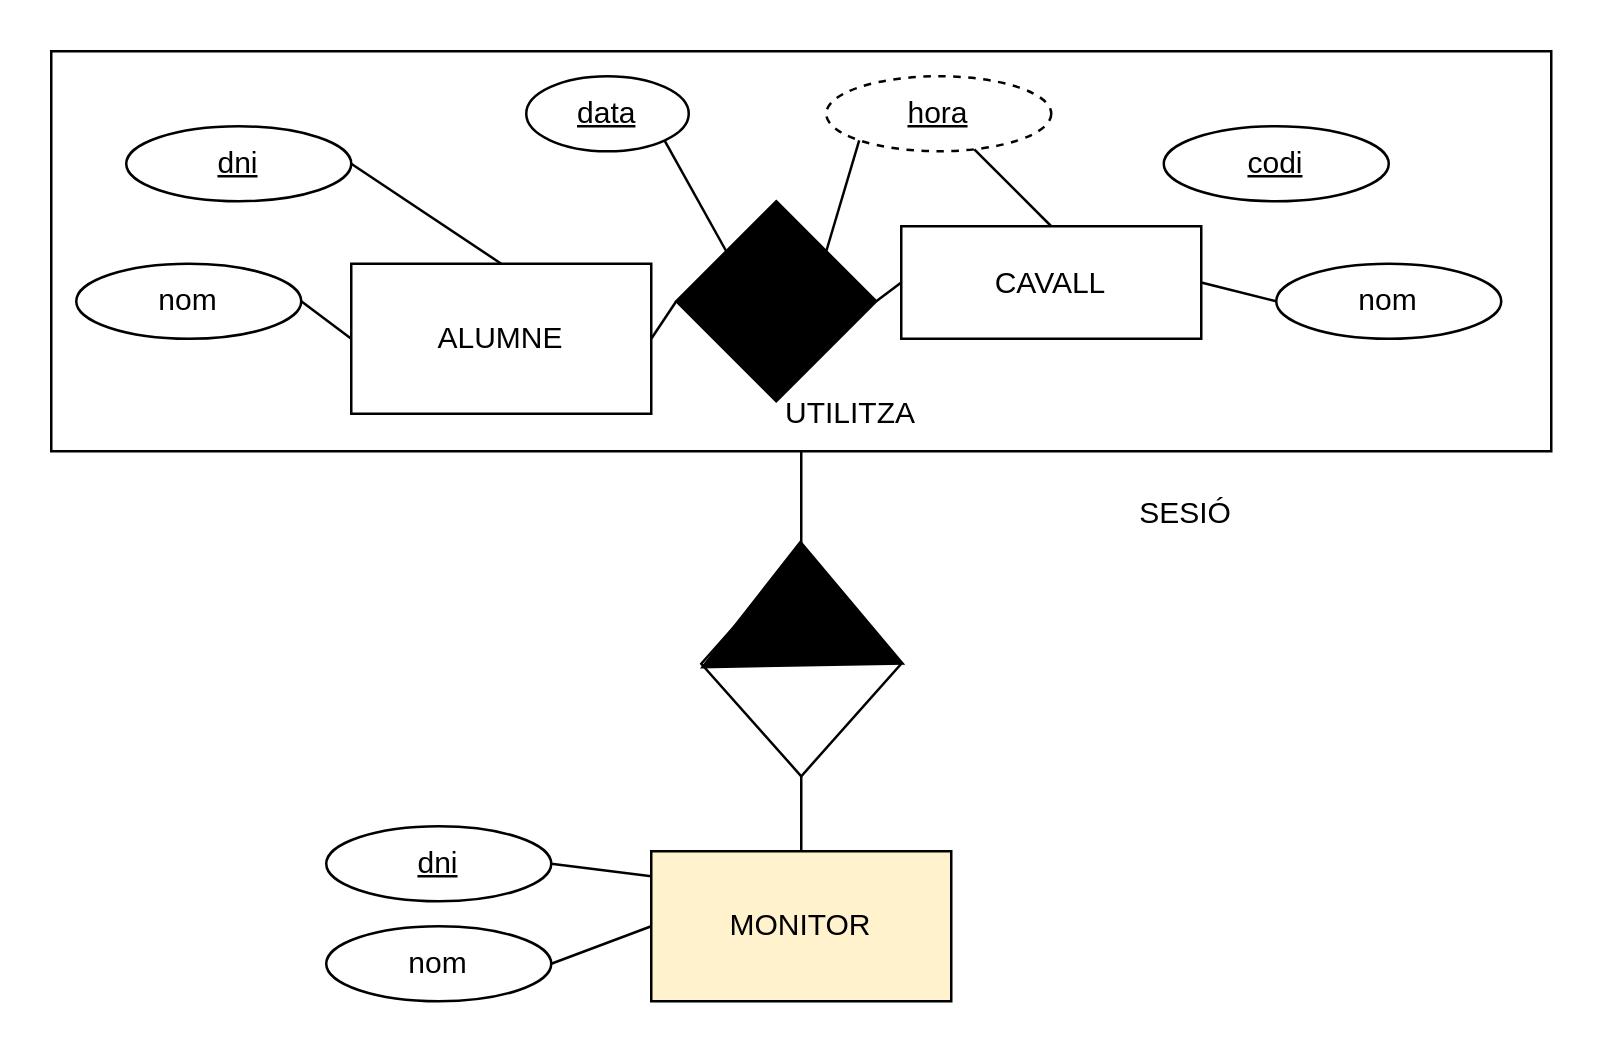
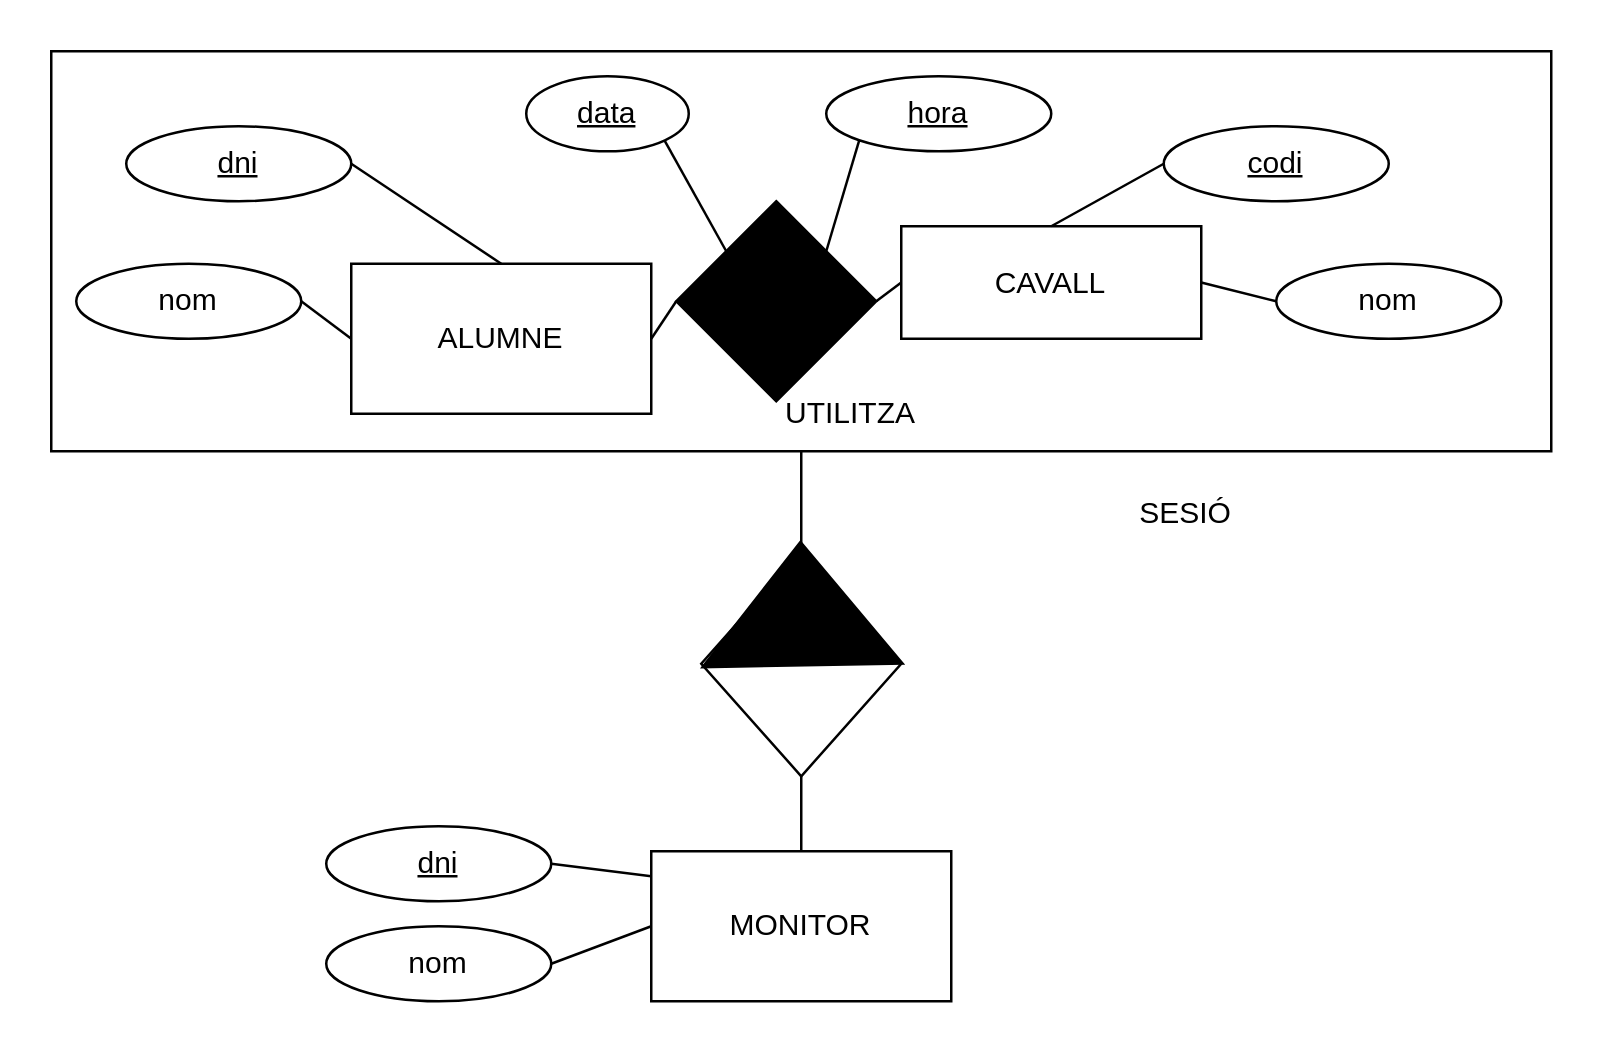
- <mxCell id="15" value="hora" style="ellipse;whiteSpace=wrap;html=1;fillColor=#FFFFFF;fontStyle=4;dashed=1;" parent="1" vertex="1"><mxGeometry x="330" y="30" width="90" height="30" as="geometry" /></mxCell>
+ <mxCell id="15" value="hora" style="ellipse;whiteSpace=wrap;html=1;fillColor=#FFFFFF;fontStyle=4" parent="1" vertex="1"><mxGeometry x="330" y="30" width="90" height="30" as="geometry" /></mxCell>
- <mxCell id="24" value="" style="endArrow=none;html=1;rounded=0;exitX=0.5;exitY=0;exitDx=0;exitDy=0;" parent="1" source="4" target="15" edge="1"><mxGeometry width="50" height="50" relative="1" as="geometry"><mxPoint x="210" y="100" as="sourcePoint" /><mxPoint x="150" y="75" as="targetPoint" /></mxGeometry></mxCell>
+ <mxCell id="24" value="" style="endArrow=none;html=1;rounded=0;entryX=0;entryY=0.5;entryDx=0;entryDy=0;exitX=0.5;exitY=0;exitDx=0;exitDy=0;" parent="1" source="4" target="20" edge="1"><mxGeometry width="50" height="50" relative="1" as="geometry"><mxPoint x="210" y="100" as="sourcePoint" /><mxPoint x="150" y="75" as="targetPoint" /></mxGeometry></mxCell>
- <mxCell id="11" value="MONITOR" style="rounded=0;whiteSpace=wrap;html=1;fillColor=#fff2cc;" parent="1" vertex="1"><mxGeometry x="260" y="340" width="120" height="60" as="geometry" /></mxCell>
+ <mxCell id="11" value="MONITOR" style="rounded=0;whiteSpace=wrap;html=1;fillColor=#FFFFFF;" parent="1" vertex="1"><mxGeometry x="260" y="340" width="120" height="60" as="geometry" /></mxCell>
